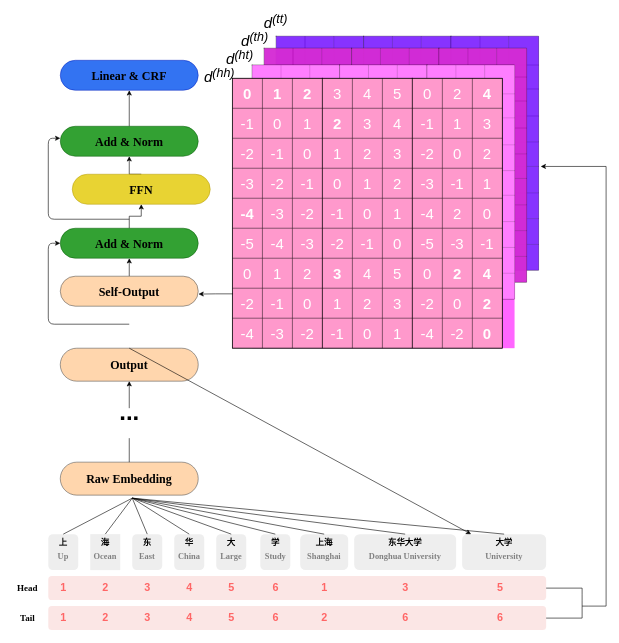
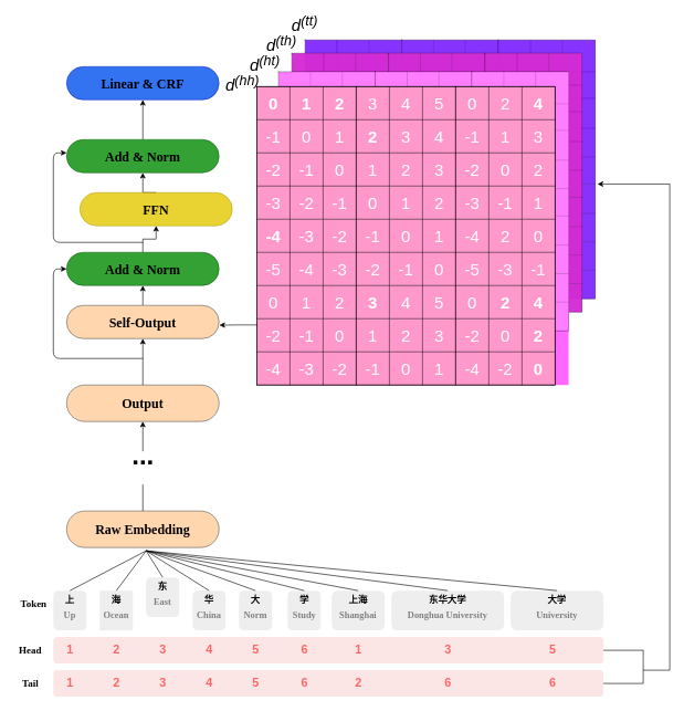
- <mxCell id="512" value="" style="endArrow=classic;html=1;strokeColor=#000000;exitX=0.5;exitY=0;exitDx=0;exitDy=0;" edge="1" parent="1" source="511" target="13"><mxGeometry width="50" height="50" relative="1" as="geometry"><mxPoint x="-380" y="520" as="sourcePoint" /><mxPoint x="-330" y="470" as="targetPoint" /></mxGeometry></mxCell>
+ <mxCell id="512" value="" style="endArrow=classic;html=1;strokeColor=#000000;entryX=0.5;entryY=1;entryDx=0;entryDy=0;exitX=0.5;exitY=0;exitDx=0;exitDy=0;" edge="1" parent="1" source="511" target="37"><mxGeometry width="50" height="50" relative="1" as="geometry"><mxPoint x="-380" y="520" as="sourcePoint" /><mxPoint x="-330" y="470" as="targetPoint" /></mxGeometry></mxCell>
+ <mxCell id="14" value="&lt;font style=&quot;font-size: 15px&quot; face=&quot;Lucida Console&quot;&gt;&lt;b&gt;Token&lt;/b&gt;&lt;/font&gt;" style="text;html=1;align=center;verticalAlign=middle;resizable=0;points=[];autosize=1;" vertex="1" parent="1"><mxGeometry x="20" y="900" width="60" height="20" as="geometry" /></mxCell>
- <mxCell id="7" value="&lt;p style=&quot;line-height: 0% ; font-size: 14px&quot;&gt;&lt;font face=&quot;Lucida Console&quot;&gt;&lt;b&gt;东&lt;/b&gt;&lt;/font&gt;&lt;/p&gt;&lt;p style=&quot;font-size: 14px&quot;&gt;&lt;font color=&quot;#808080&quot; face=&quot;Lucida Console&quot;&gt;&lt;b&gt;East&lt;/b&gt;&lt;/font&gt;&lt;/p&gt;" style="rounded=1;whiteSpace=wrap;html=1;fillColor=#eeeeee;strokeColor=none;" vertex="1" parent="1"><mxGeometry x="220" y="890" width="50" height="60" as="geometry" /></mxCell>
+ <mxCell id="7" value="&lt;p style=&quot;line-height: 0% ; font-size: 14px&quot;&gt;&lt;font face=&quot;Lucida Console&quot;&gt;&lt;b&gt;东&lt;/b&gt;&lt;/font&gt;&lt;/p&gt;&lt;p style=&quot;font-size: 14px&quot;&gt;&lt;font color=&quot;#808080&quot; face=&quot;Lucida Console&quot;&gt;&lt;b&gt;East&lt;/b&gt;&lt;/font&gt;&lt;/p&gt;" style="rounded=1;whiteSpace=wrap;html=1;fillColor=#eeeeee;strokeColor=none;" vertex="1" parent="1"><mxGeometry x="220" y="870" width="50" height="60" as="geometry" /></mxCell>
- <mxCell id="9" value="&lt;p style=&quot;line-height: 0% ; font-size: 14px&quot;&gt;&lt;font face=&quot;Lucida Console&quot;&gt;&lt;b&gt;大&lt;/b&gt;&lt;/font&gt;&lt;/p&gt;&lt;p style=&quot;font-size: 14px&quot;&gt;&lt;font color=&quot;#808080&quot; face=&quot;Lucida Console&quot;&gt;&lt;b&gt;Large&lt;/b&gt;&lt;/font&gt;&lt;/p&gt;" style="rounded=1;whiteSpace=wrap;html=1;fillColor=#eeeeee;strokeColor=none;" vertex="1" parent="1"><mxGeometry x="360" y="890" width="50" height="60" as="geometry" /></mxCell>
+ <mxCell id="9" value="&lt;p style=&quot;line-height: 0% ; font-size: 14px&quot;&gt;&lt;font face=&quot;Lucida Console&quot;&gt;&lt;b&gt;大&lt;/b&gt;&lt;/font&gt;&lt;/p&gt;&lt;p style=&quot;font-size: 14px&quot;&gt;&lt;font color=&quot;#808080&quot; face=&quot;Lucida Console&quot;&gt;&lt;b&gt;Norm&lt;/b&gt;&lt;/font&gt;&lt;/p&gt;" style="rounded=1;whiteSpace=wrap;html=1;fillColor=#eeeeee;strokeColor=none;" vertex="1" parent="1"><mxGeometry x="360" y="890" width="50" height="60" as="geometry" /></mxCell>
